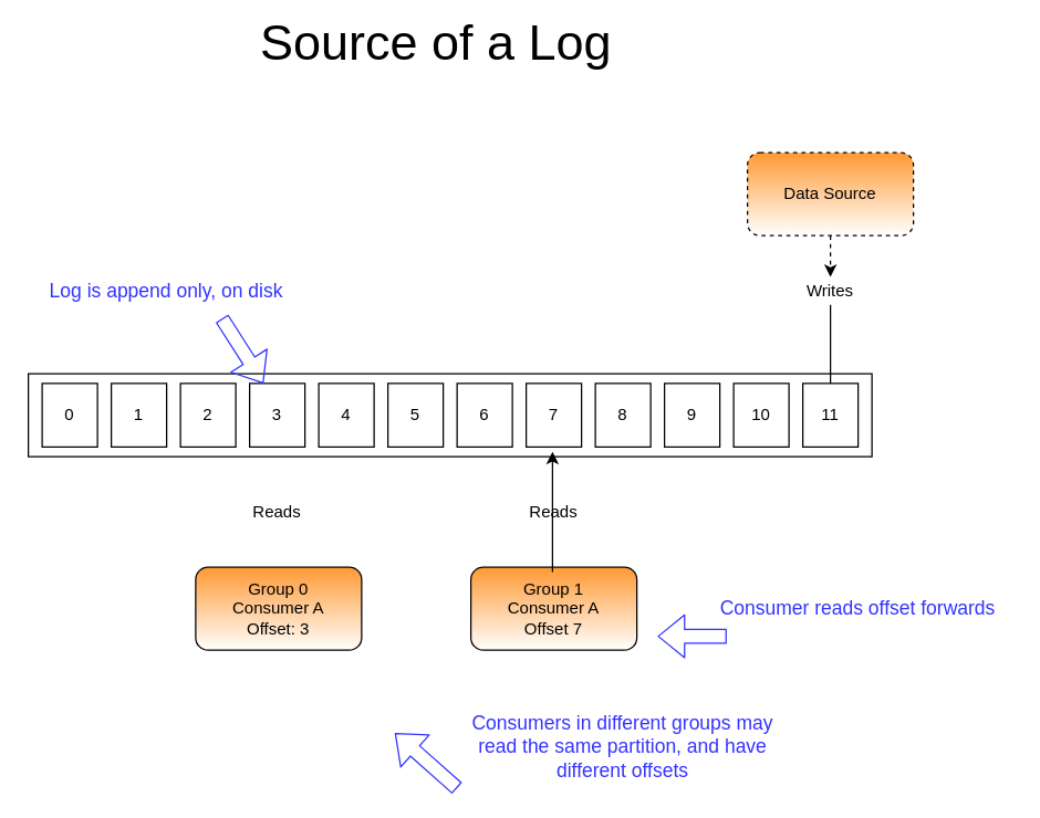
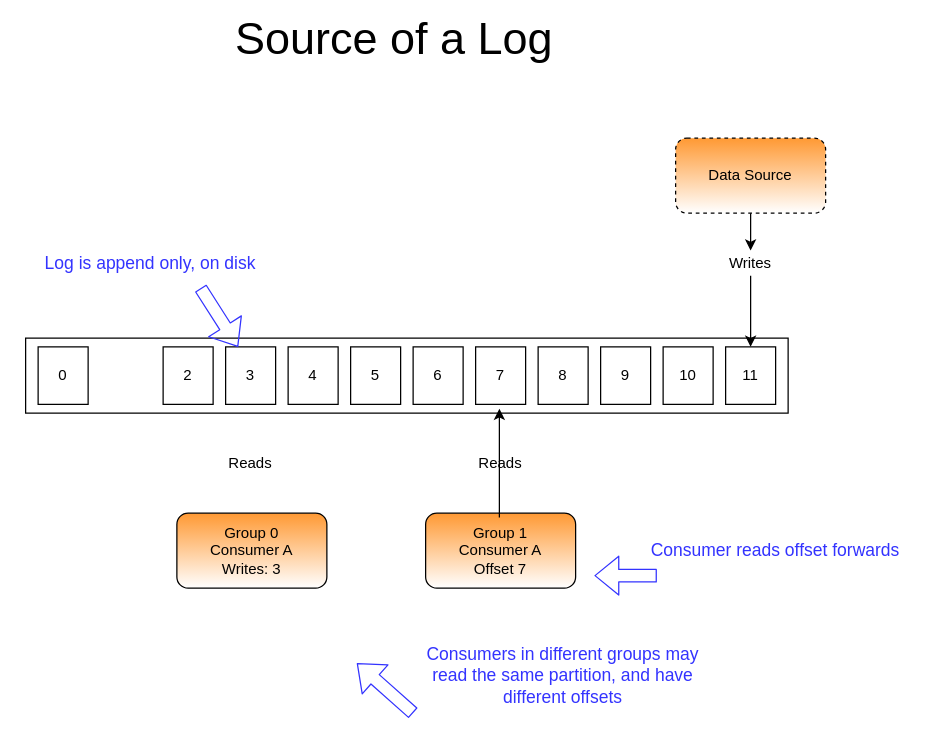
- <mxCell id="19" value="" style="endArrow=classic;html=1;exitX=0.5;exitY=1;exitDx=0;exitDy=0;entryX=0.5;entryY=0;entryDx=0;entryDy=0;dashed=1;" edge="1" parent="1" source="16" target="18"><mxGeometry width="50" height="50" relative="1" as="geometry"><mxPoint x="600" y="170" as="sourcePoint" /><mxPoint x="600" y="277" as="targetPoint" /></mxGeometry></mxCell>
+ <mxCell id="19" value="" style="endArrow=classic;html=1;exitX=0.5;exitY=1;exitDx=0;exitDy=0;entryX=0.5;entryY=0;entryDx=0;entryDy=0;" edge="1" parent="1" source="16" target="18"><mxGeometry width="50" height="50" relative="1" as="geometry"><mxPoint x="600" y="170" as="sourcePoint" /><mxPoint x="600" y="277" as="targetPoint" /></mxGeometry></mxCell>
- <mxCell id="17" value="" style="endArrow=none;html=1;exitX=0.5;exitY=1;exitDx=0;exitDy=0;entryX=0.5;entryY=0;entryDx=0;entryDy=0;" edge="1" parent="1" source="18" target="15"><mxGeometry width="50" height="50" relative="1" as="geometry"><mxPoint x="210" y="440" as="sourcePoint" /><mxPoint x="260" y="390" as="targetPoint" /></mxGeometry></mxCell>
+ <mxCell id="17" value="" style="endArrow=classic;html=1;exitX=0.5;exitY=1;exitDx=0;exitDy=0;entryX=0.5;entryY=0;entryDx=0;entryDy=0;" edge="1" parent="1" source="18" target="15"><mxGeometry width="50" height="50" relative="1" as="geometry"><mxPoint x="210" y="440" as="sourcePoint" /><mxPoint x="260" y="390" as="targetPoint" /></mxGeometry></mxCell>
- <mxCell id="5" value="1" style="text;html=1;fillColor=none;align=center;verticalAlign=middle;whiteSpace=wrap;rounded=0;strokeColor=#000000;" vertex="1" parent="1"><mxGeometry x="80" y="277" width="40" height="46" as="geometry" /></mxCell>
- <mxCell id="20" value="Group 0&lt;br&gt;Consumer A&lt;br&gt;Offset: 3" style="rounded=1;whiteSpace=wrap;html=1;strokeColor=#000000;gradientColor=#ffffff;fillColor=#FF9933;" vertex="1" parent="1"><mxGeometry x="141" y="410" width="120" height="60" as="geometry" /></mxCell>
+ <mxCell id="20" value="Group 0&lt;br&gt;Consumer A&lt;br&gt;Writes: 3" style="rounded=1;whiteSpace=wrap;html=1;strokeColor=#000000;gradientColor=#ffffff;fillColor=#FF9933;" vertex="1" parent="1"><mxGeometry x="141" y="410" width="120" height="60" as="geometry" /></mxCell>
